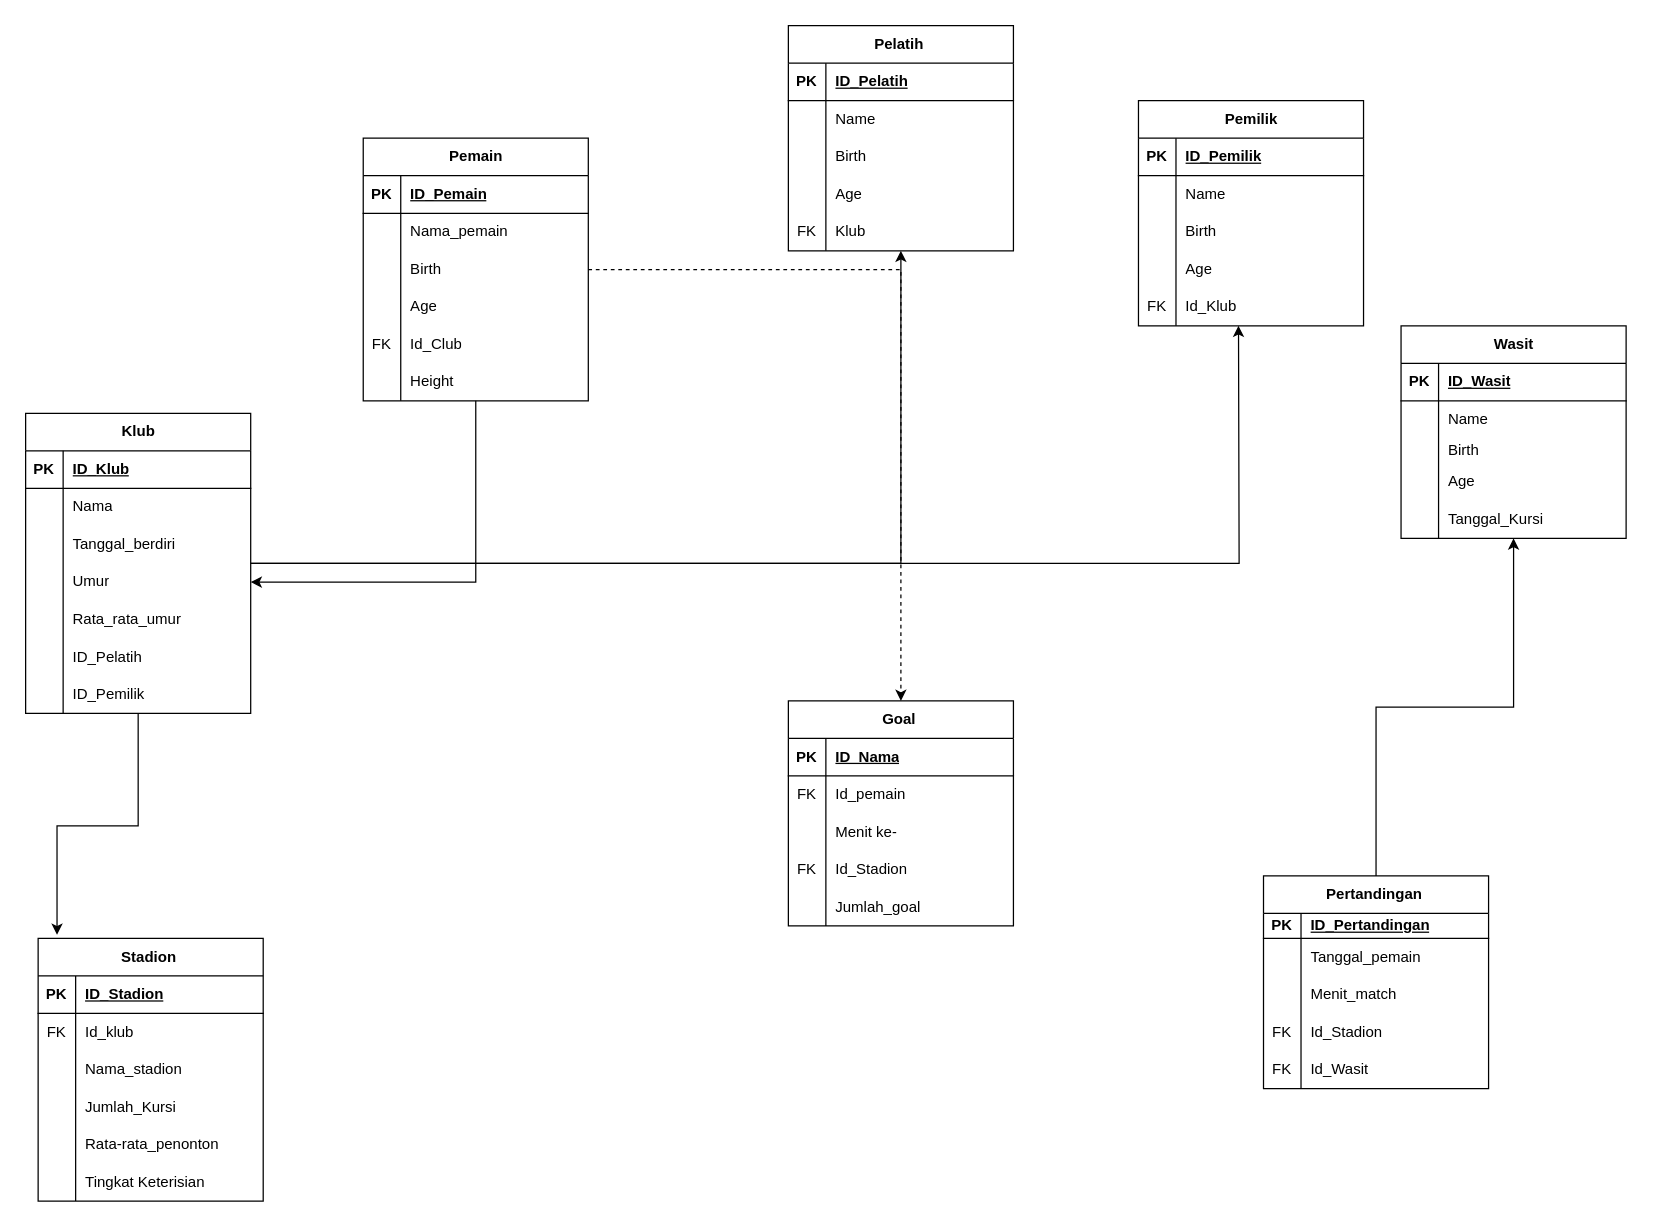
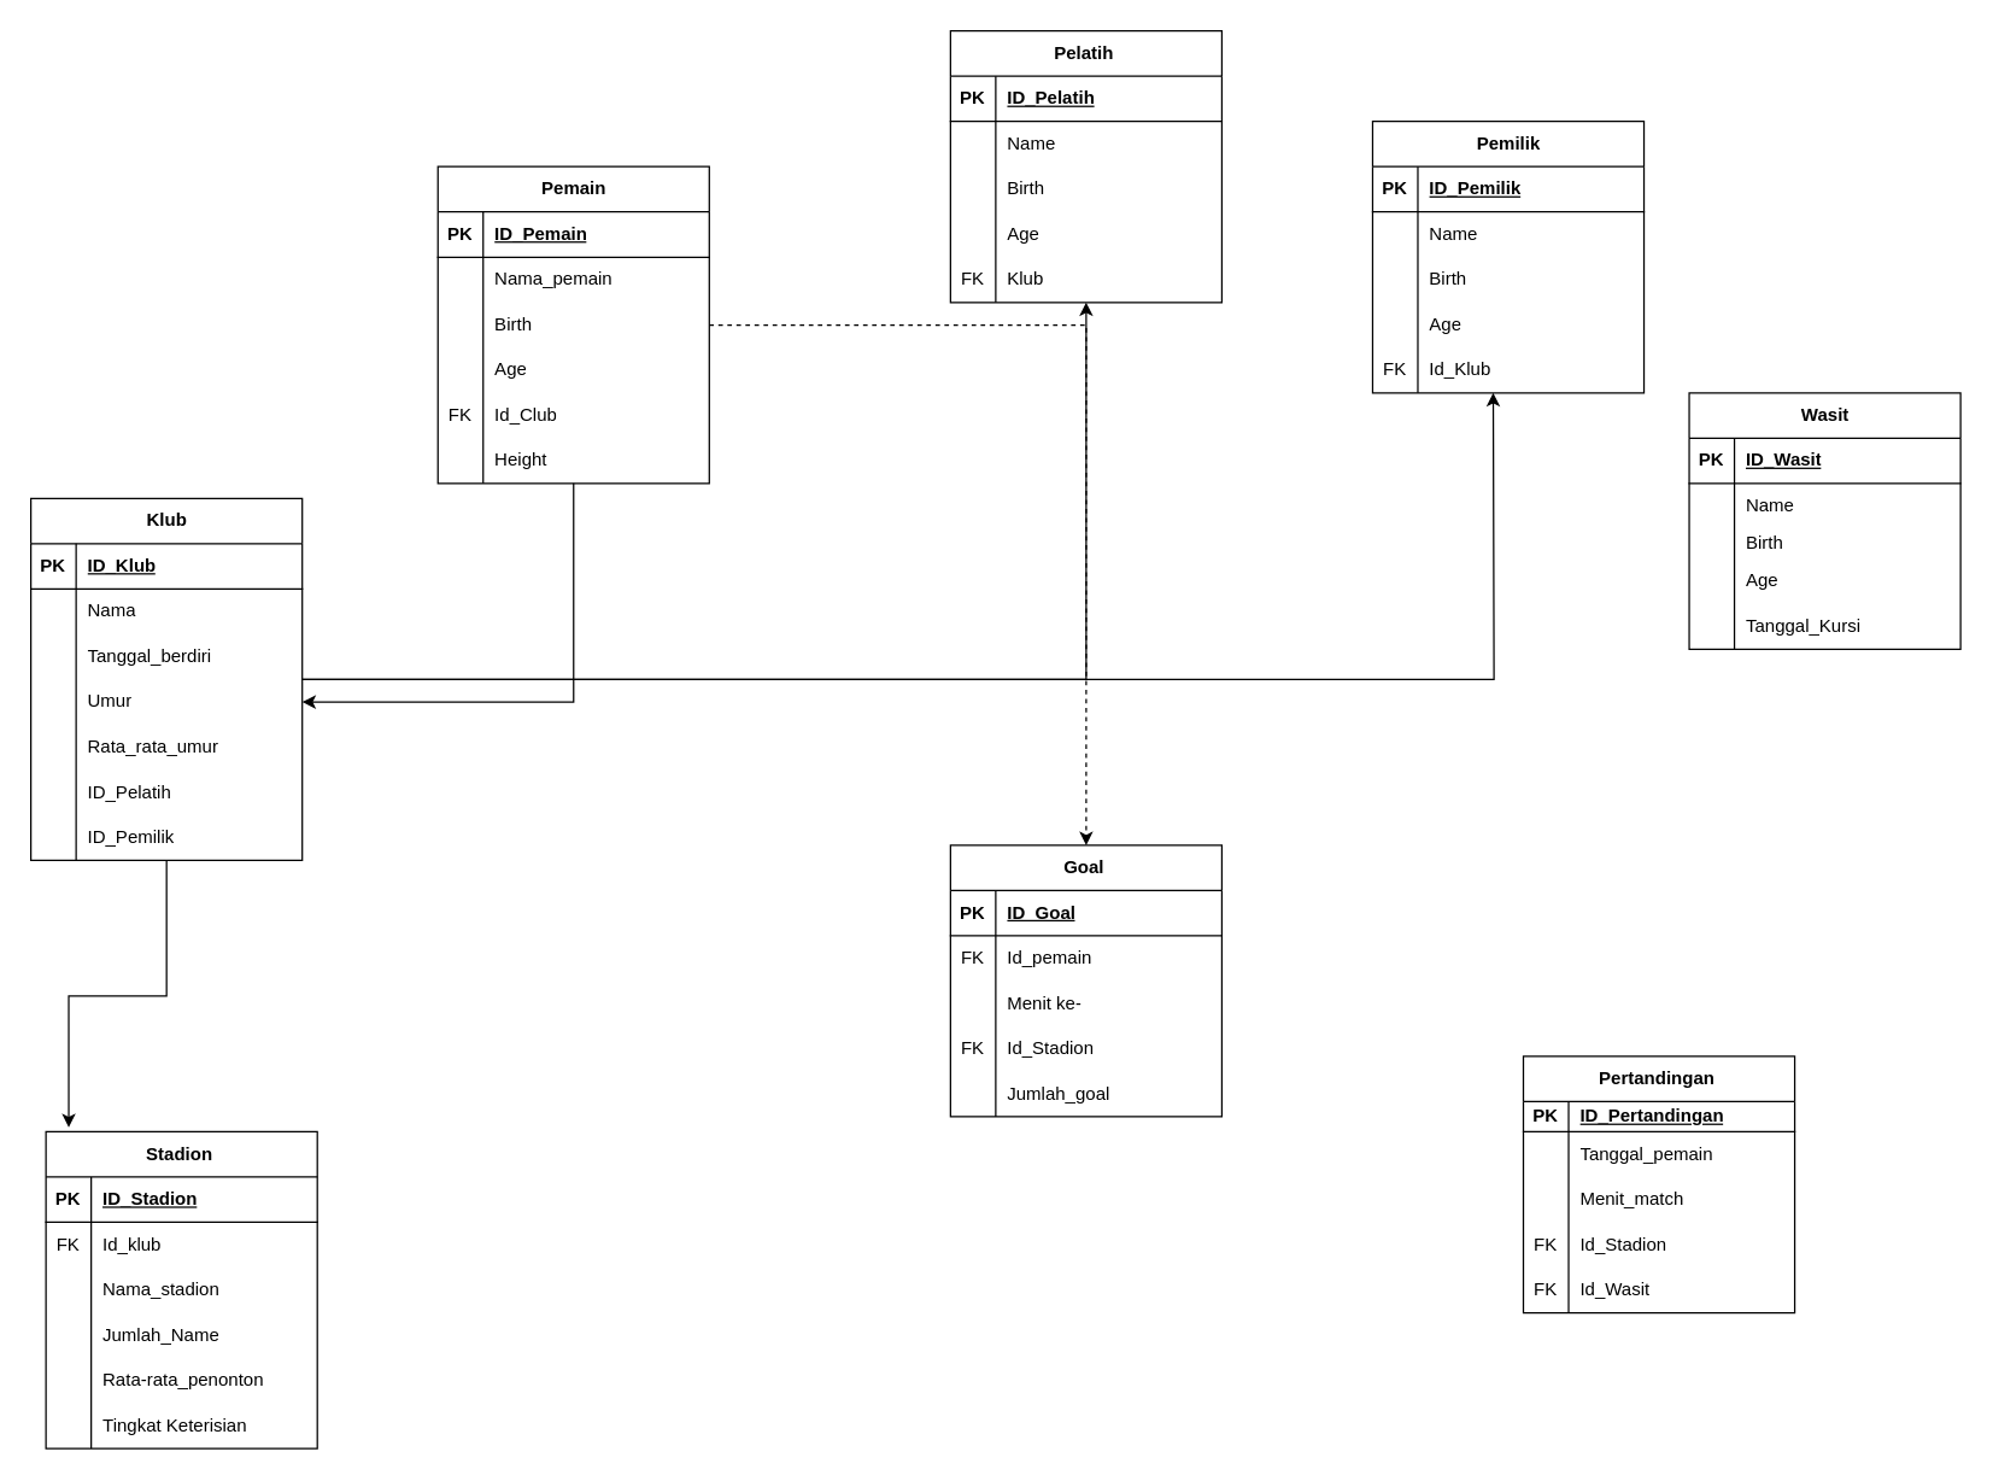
- <mxCell id="114" style="edgeStyle=orthogonalEdgeStyle;rounded=0;orthogonalLoop=1;jettySize=auto;html=1;" edge="1" parent="1" source="115" target="23"><mxGeometry relative="1" as="geometry" /></mxCell>
- <mxCell id="134" value="ID_Nama" style="shape=partialRectangle;connectable=0;fillColor=none;top=0;left=0;bottom=0;right=0;align=left;spacingLeft=6;fontStyle=5;overflow=hidden;whiteSpace=wrap;html=1;" parent="132" vertex="1"><mxGeometry x="30" width="150" height="30" as="geometry"><mxRectangle width="150" height="30" as="alternateBounds" /></mxGeometry></mxCell>
+ <mxCell id="134" value="ID_Goal" style="shape=partialRectangle;connectable=0;fillColor=none;top=0;left=0;bottom=0;right=0;align=left;spacingLeft=6;fontStyle=5;overflow=hidden;whiteSpace=wrap;html=1;" parent="132" vertex="1"><mxGeometry x="30" width="150" height="30" as="geometry"><mxRectangle width="150" height="30" as="alternateBounds" /></mxGeometry></mxCell>
- <mxCell id="67" value="Jumlah_Kursi" style="shape=partialRectangle;connectable=0;fillColor=none;top=0;left=0;bottom=0;right=0;align=left;spacingLeft=6;overflow=hidden;whiteSpace=wrap;html=1;" parent="65" vertex="1"><mxGeometry x="30" width="150" height="30" as="geometry"><mxRectangle width="150" height="30" as="alternateBounds" /></mxGeometry></mxCell>
+ <mxCell id="67" value="Jumlah_Name" style="shape=partialRectangle;connectable=0;fillColor=none;top=0;left=0;bottom=0;right=0;align=left;spacingLeft=6;overflow=hidden;whiteSpace=wrap;html=1;" parent="65" vertex="1"><mxGeometry x="30" width="150" height="30" as="geometry"><mxRectangle width="150" height="30" as="alternateBounds" /></mxGeometry></mxCell>
